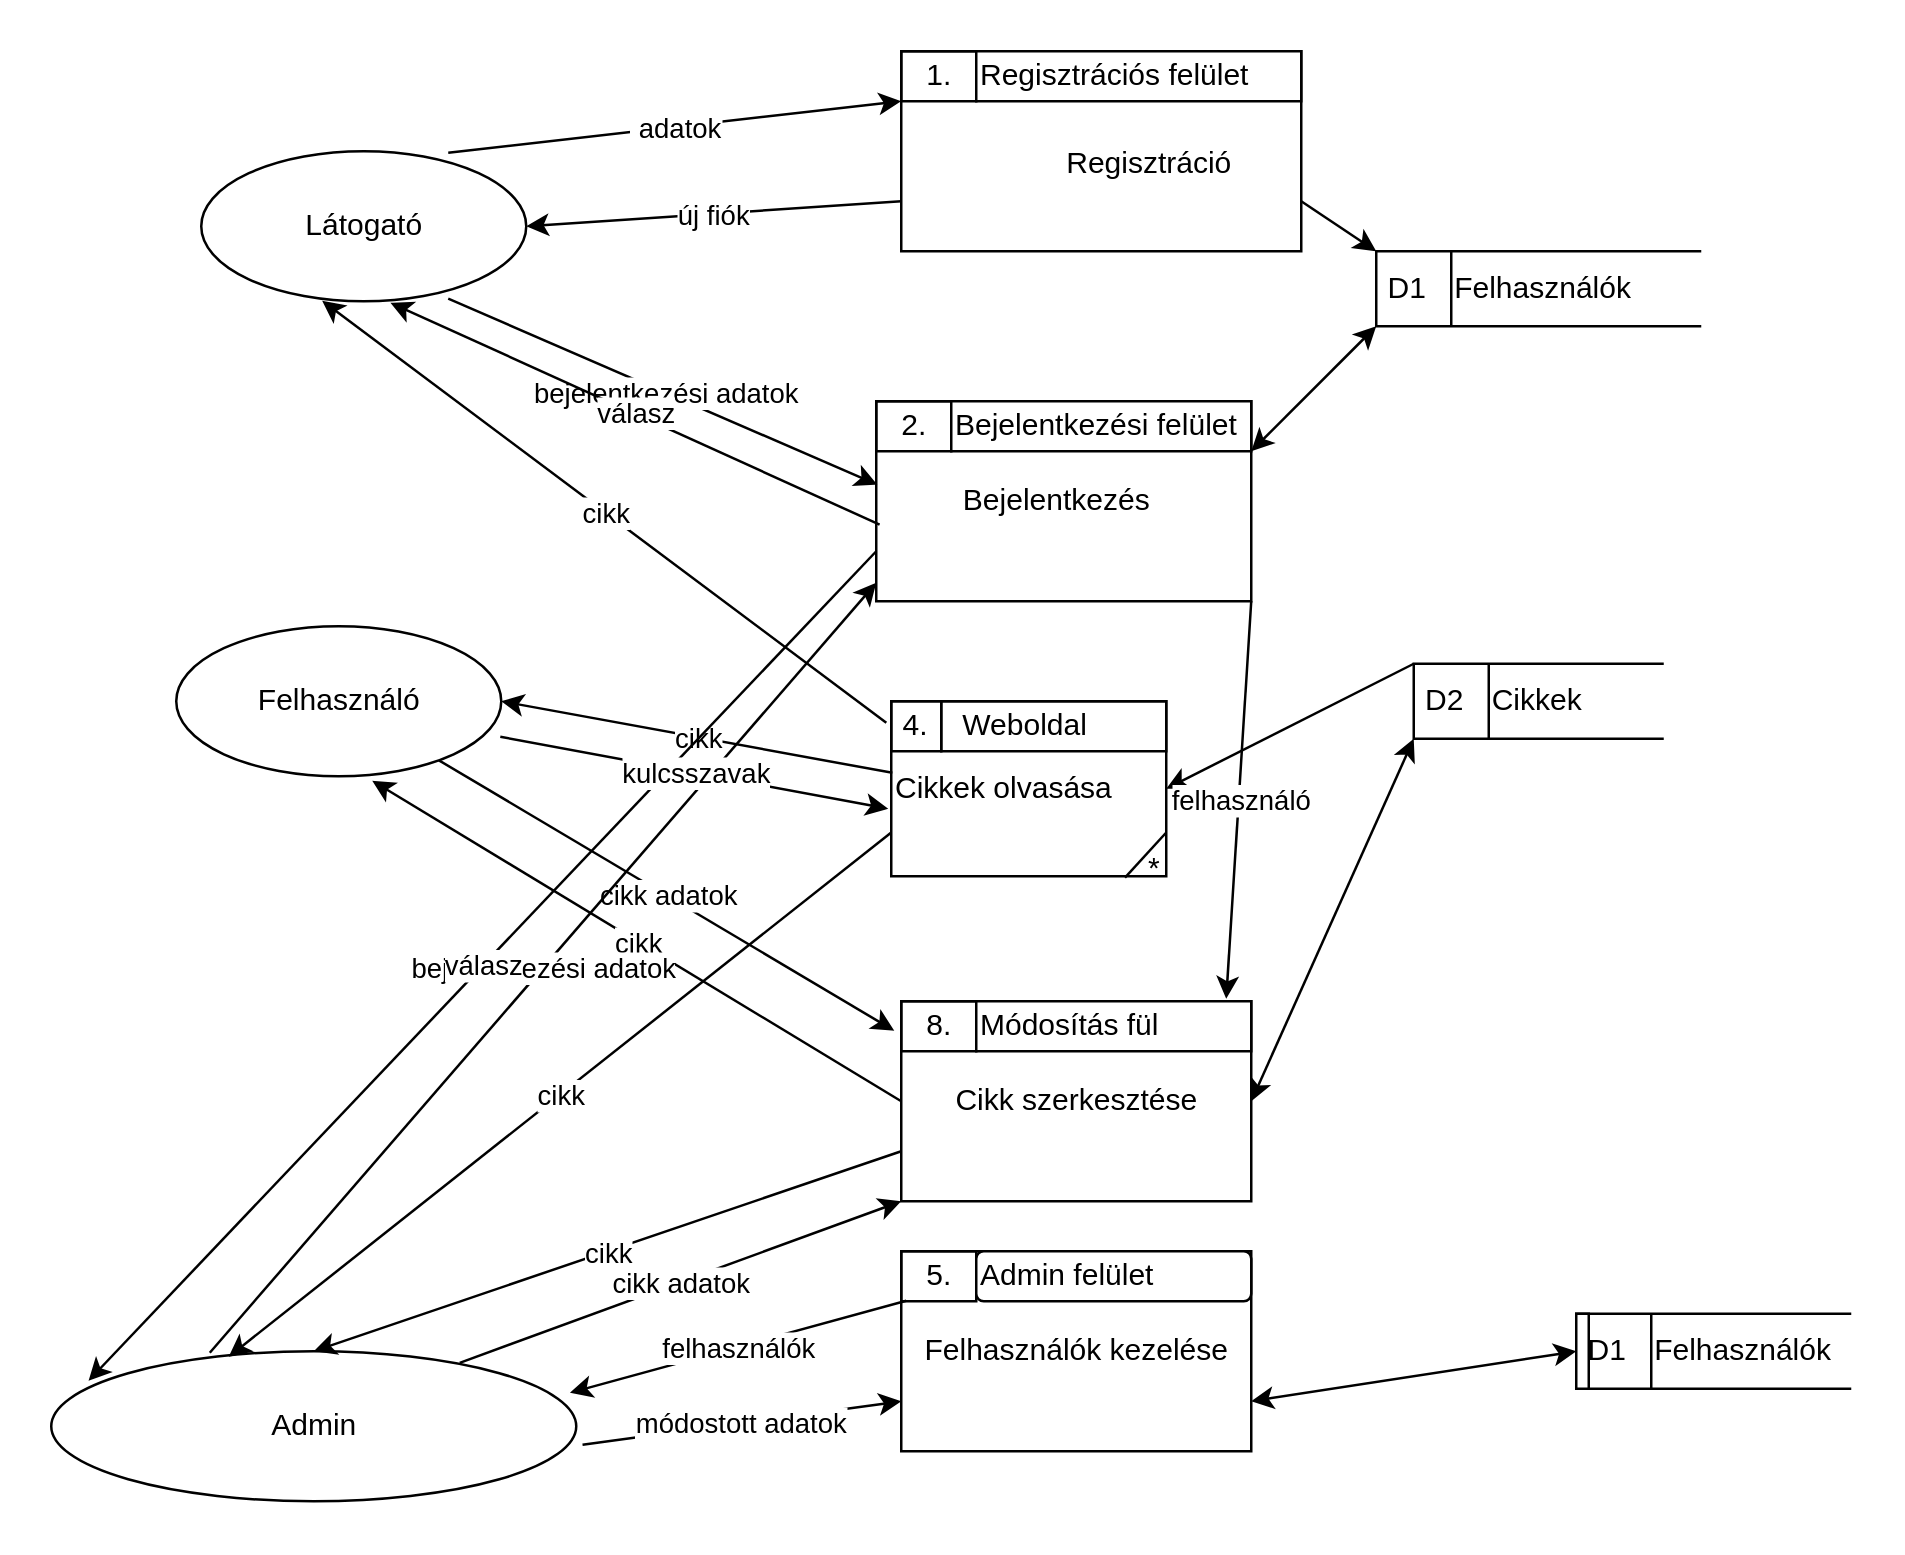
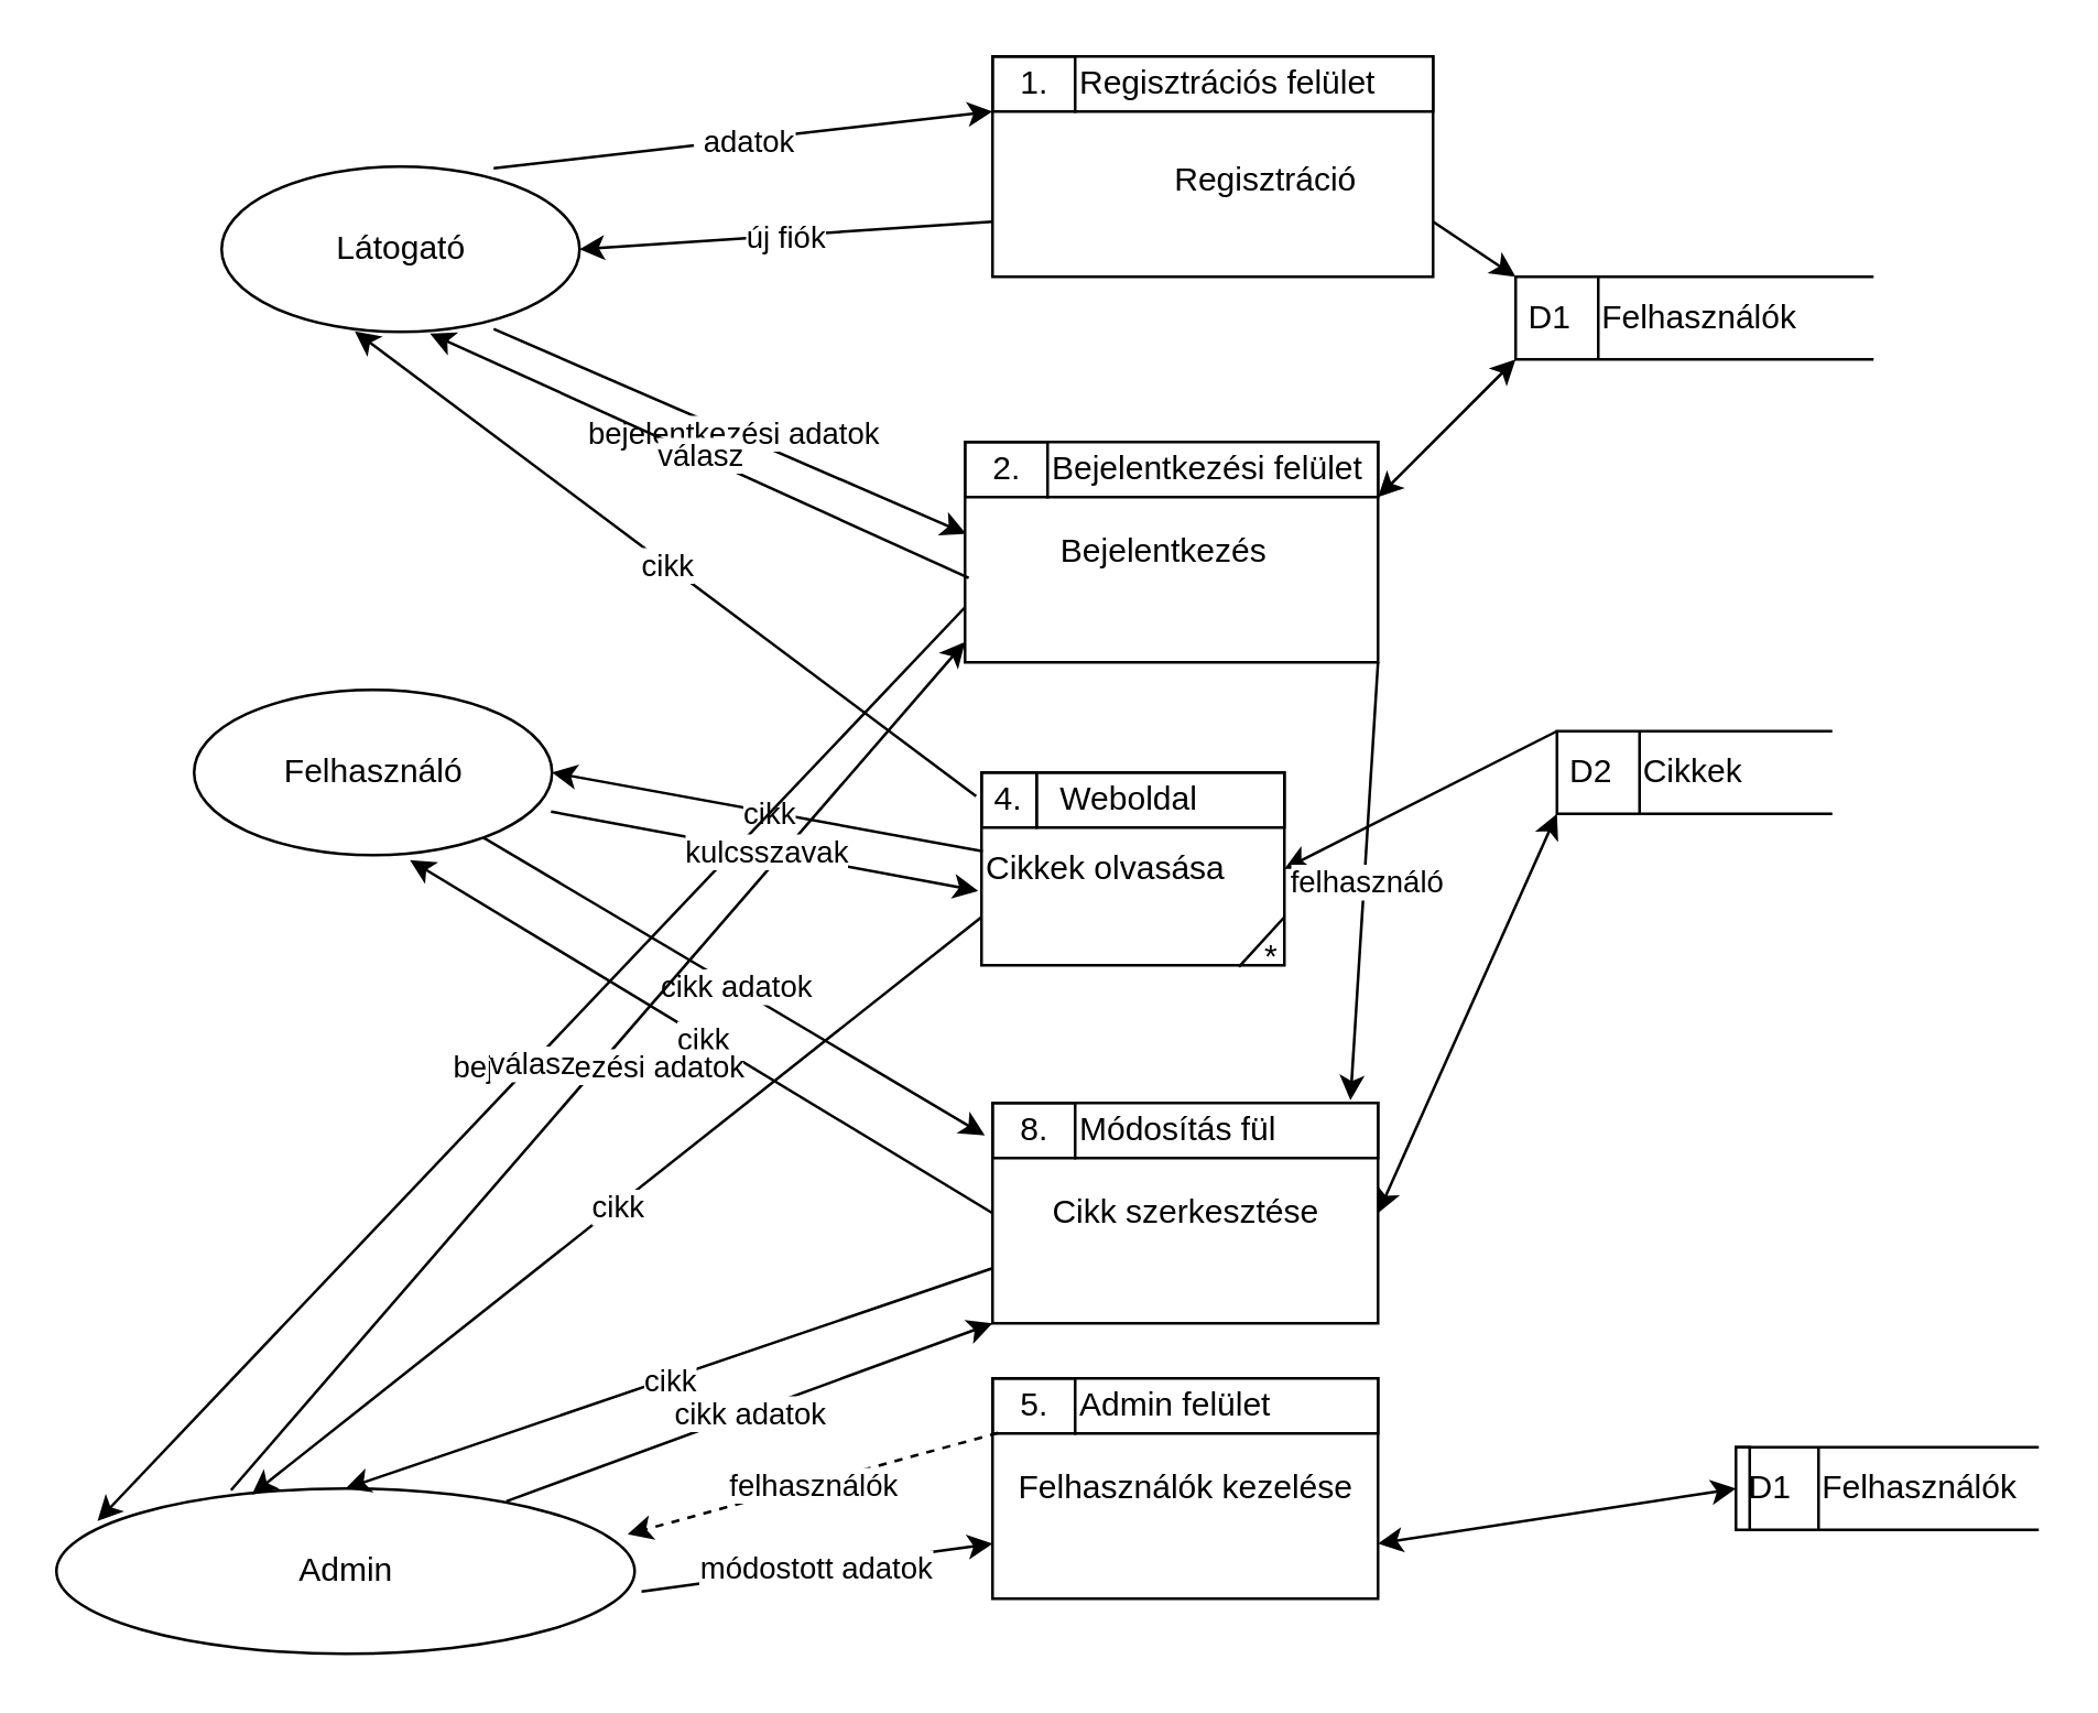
- <mxCell id="53" value="Admin felület" style="whiteSpace=wrap;html=1;sketch=0;strokeColor=#000000;align=left;rounded=1;" vertex="1" parent="49"><mxGeometry x="30.0" width="110" height="20" as="geometry" /></mxCell>
+ <mxCell id="53" value="Admin felület" style="rounded=0;whiteSpace=wrap;html=1;sketch=0;strokeColor=#000000;align=left;" vertex="1" parent="49"><mxGeometry x="30.0" width="110" height="20" as="geometry" /></mxCell>
- <mxCell id="59" value="" style="endArrow=classic;html=1;rounded=0;exitX=0.067;exitY=0.99;exitDx=0;exitDy=0;exitPerimeter=0;entryX=0.988;entryY=0.277;entryDx=0;entryDy=0;entryPerimeter=0;" edge="1" parent="1" source="51" target="48"><mxGeometry relative="1" as="geometry"><mxPoint x="211.56" y="497.38" as="sourcePoint" /><mxPoint x="380" y="580" as="targetPoint" /></mxGeometry></mxCell>
+ <mxCell id="59" value="" style="endArrow=classic;html=1;rounded=0;exitX=0.067;exitY=0.99;exitDx=0;exitDy=0;exitPerimeter=0;entryX=0.988;entryY=0.277;entryDx=0;entryDy=0;entryPerimeter=0;dashed=1;" edge="1" parent="1" source="51" target="48"><mxGeometry relative="1" as="geometry"><mxPoint x="211.56" y="497.38" as="sourcePoint" /><mxPoint x="380" y="580" as="targetPoint" /></mxGeometry></mxCell>
